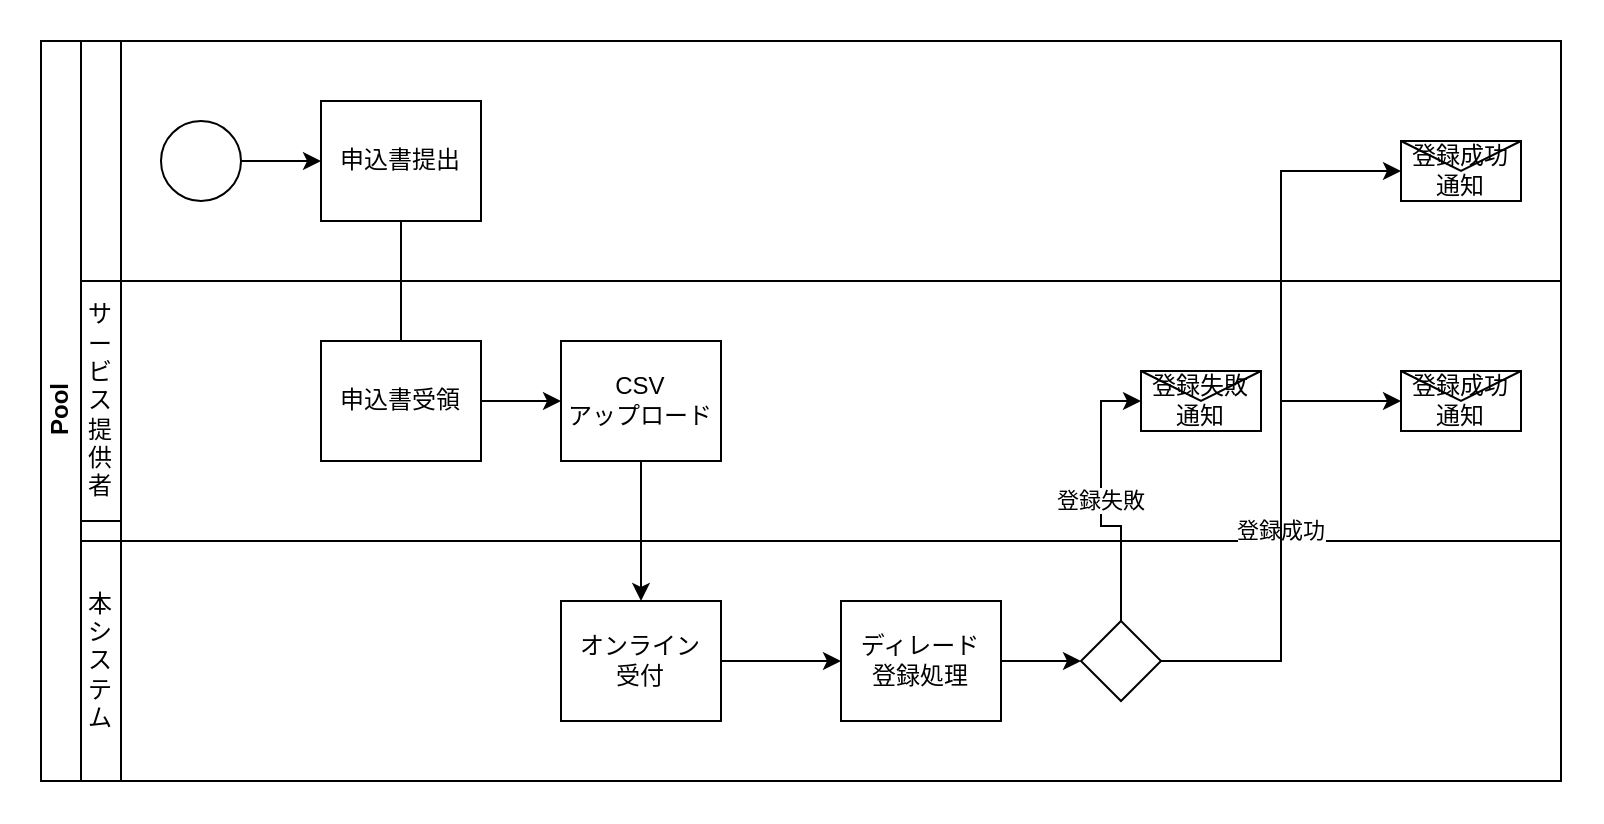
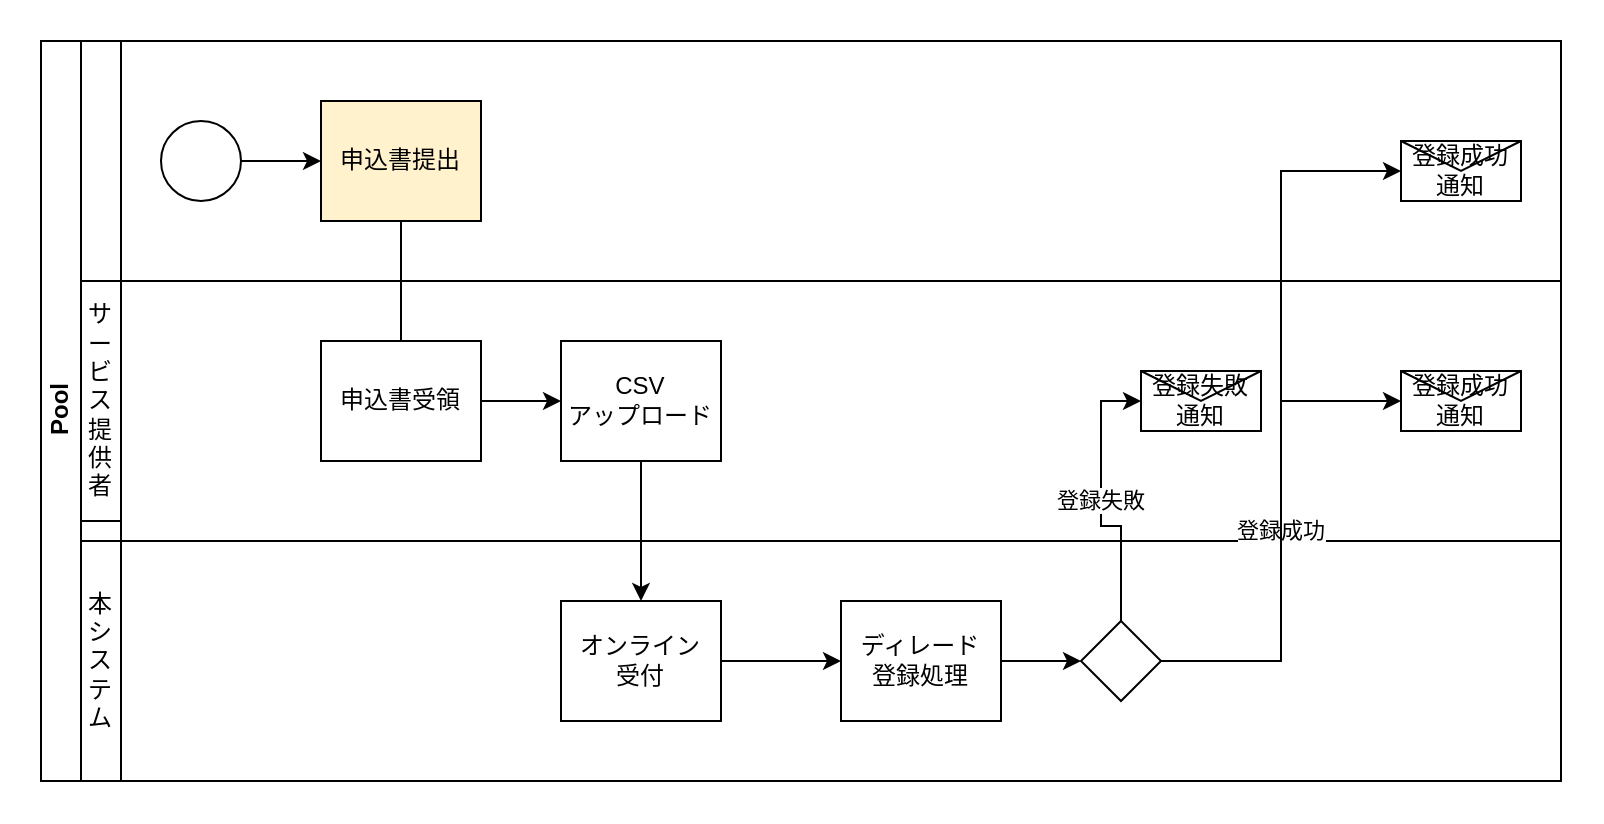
- <mxCell id="7" value="申込書提出" style="rounded=0;whiteSpace=wrap;html=1;fontFamily=Helvetica;fontSize=12;fontColor=#000000;align=center;fillColor=#ffffff;" parent="4" vertex="1"><mxGeometry x="120" y="30" width="80" height="60" as="geometry" /></mxCell>
+ <mxCell id="7" value="申込書提出" style="rounded=0;whiteSpace=wrap;html=1;fontFamily=Helvetica;fontSize=12;fontColor=#000000;align=center;fillColor=#fff2cc;" parent="4" vertex="1"><mxGeometry x="120" y="30" width="80" height="60" as="geometry" /></mxCell>
